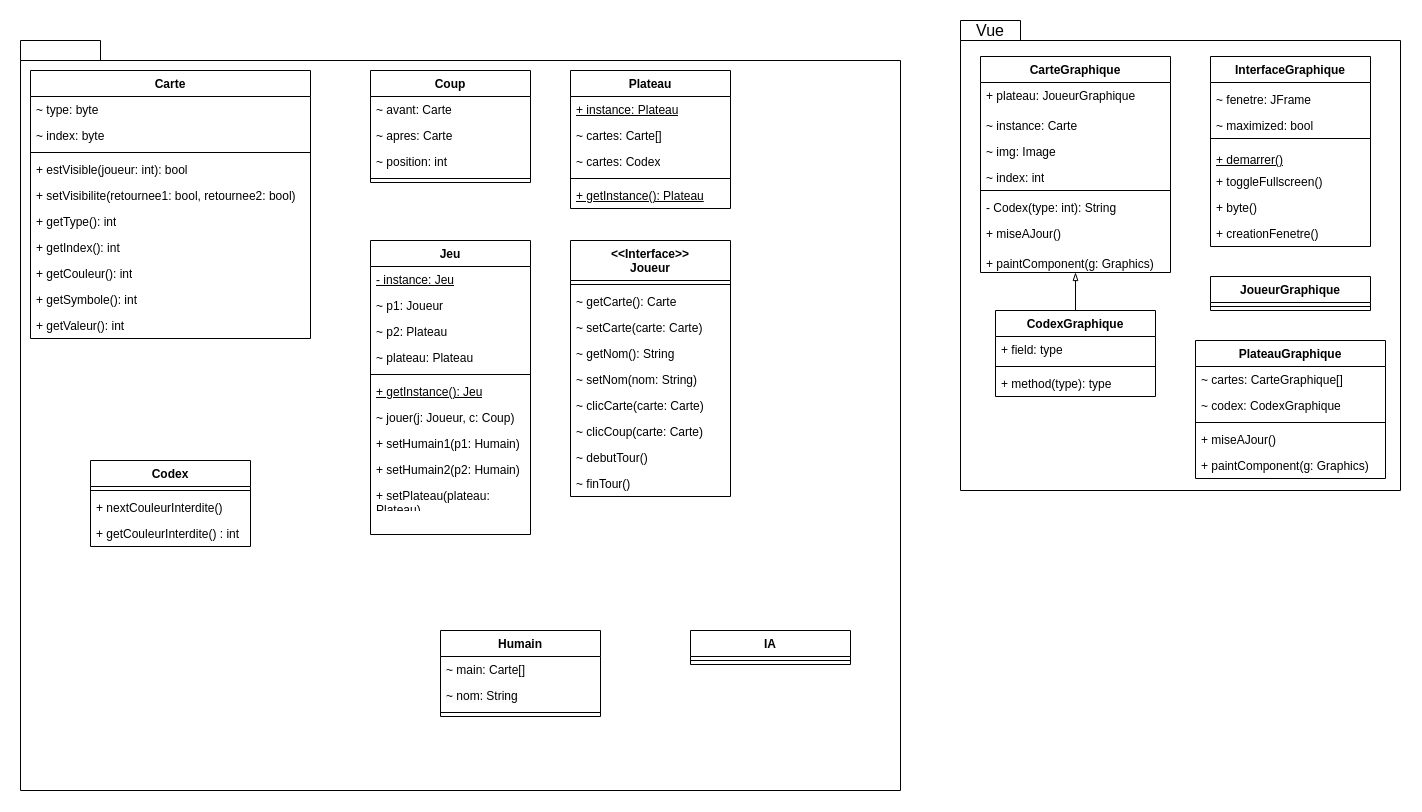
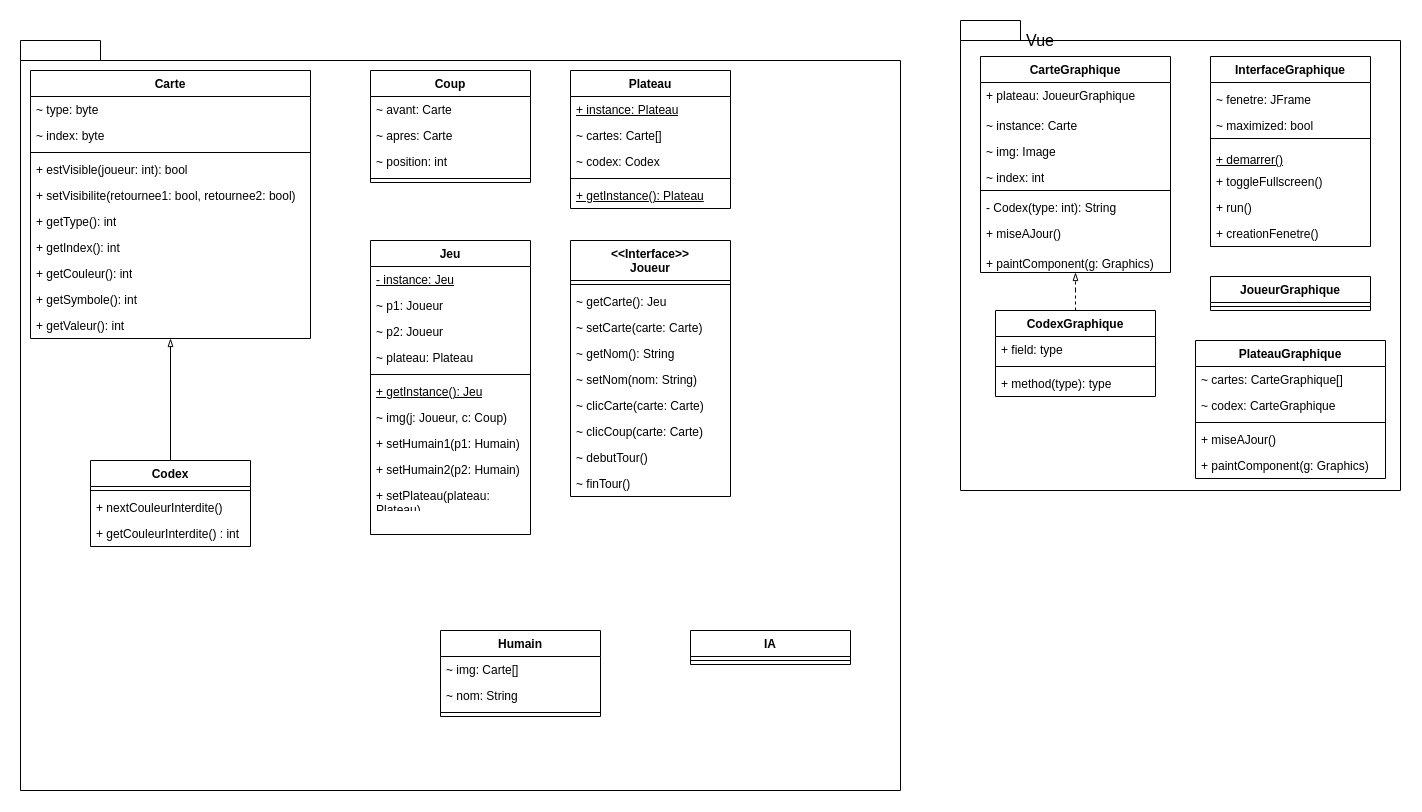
- <mxCell id="4" value="Vue" style="text;html=1;strokeColor=none;fillColor=none;align=center;verticalAlign=middle;whiteSpace=wrap;rounded=0;fontSize=16;movable=1;resizable=1;rotatable=1;deletable=1;editable=1;locked=0;connectable=1;" parent="1" vertex="1"><mxGeometry x="960" y="20" width="60" height="20" as="geometry" /></mxCell>
+ <mxCell id="4" value="Vue" style="text;html=1;strokeColor=none;fillColor=none;align=center;verticalAlign=middle;whiteSpace=wrap;rounded=0;fontSize=16;movable=1;resizable=1;rotatable=1;deletable=1;editable=1;locked=0;connectable=1;" parent="1" vertex="1"><mxGeometry x="1010" y="30" width="60" height="20" as="geometry" /></mxCell>
- <mxCell id="29" value="~ cartes: Codex" style="text;strokeColor=none;fillColor=none;align=left;verticalAlign=top;spacingLeft=4;spacingRight=4;overflow=hidden;rotatable=0;points=[[0,0.5],[1,0.5]];portConstraint=eastwest;whiteSpace=wrap;html=1;fontSize=12;" parent="26" vertex="1"><mxGeometry y="78" width="160" height="26" as="geometry" /></mxCell>
+ <mxCell id="29" value="~ codex: Codex" style="text;strokeColor=none;fillColor=none;align=left;verticalAlign=top;spacingLeft=4;spacingRight=4;overflow=hidden;rotatable=0;points=[[0,0.5],[1,0.5]];portConstraint=eastwest;whiteSpace=wrap;html=1;fontSize=12;" parent="26" vertex="1"><mxGeometry y="78" width="160" height="26" as="geometry" /></mxCell>
- <mxCell id="64" value="+ byte()" style="text;strokeColor=none;fillColor=none;align=left;verticalAlign=top;spacingLeft=4;spacingRight=4;overflow=hidden;rotatable=0;points=[[0,0.5],[1,0.5]];portConstraint=eastwest;whiteSpace=wrap;html=1;fontSize=12;" parent="58" vertex="1"><mxGeometry y="138" width="160" height="26" as="geometry" /></mxCell>
+ <mxCell id="64" value="+ run()" style="text;strokeColor=none;fillColor=none;align=left;verticalAlign=top;spacingLeft=4;spacingRight=4;overflow=hidden;rotatable=0;points=[[0,0.5],[1,0.5]];portConstraint=eastwest;whiteSpace=wrap;html=1;fontSize=12;" parent="58" vertex="1"><mxGeometry y="138" width="160" height="26" as="geometry" /></mxCell>
- <mxCell id="53" style="edgeStyle=orthogonalEdgeStyle;rounded=0;orthogonalLoop=1;jettySize=auto;html=1;exitX=0.5;exitY=0;exitDx=0;exitDy=0;endArrow=blockThin;endFill=0;" parent="1" source="54" target="44" edge="1"><mxGeometry relative="1" as="geometry" /></mxCell>
+ <mxCell id="53" style="edgeStyle=orthogonalEdgeStyle;rounded=0;orthogonalLoop=1;jettySize=auto;html=1;exitX=0.5;exitY=0;exitDx=0;exitDy=0;endArrow=blockThin;endFill=0;dashed=1;" parent="1" source="54" target="44" edge="1"><mxGeometry relative="1" as="geometry" /></mxCell>
- <mxCell id="82" value="~ getCarte(): Carte" style="text;strokeColor=none;fillColor=none;align=left;verticalAlign=top;spacingLeft=4;spacingRight=4;overflow=hidden;rotatable=0;points=[[0,0.5],[1,0.5]];portConstraint=eastwest;whiteSpace=wrap;html=1;fontSize=12;" parent="80" vertex="1"><mxGeometry y="48" width="160" height="26" as="geometry" /></mxCell>
+ <mxCell id="82" value="~ getCarte(): Jeu" style="text;strokeColor=none;fillColor=none;align=left;verticalAlign=top;spacingLeft=4;spacingRight=4;overflow=hidden;rotatable=0;points=[[0,0.5],[1,0.5]];portConstraint=eastwest;whiteSpace=wrap;html=1;fontSize=12;" parent="80" vertex="1"><mxGeometry y="48" width="160" height="26" as="geometry" /></mxCell>
- <mxCell id="35" value="~ p2: Plateau" style="text;strokeColor=none;fillColor=none;align=left;verticalAlign=top;spacingLeft=4;spacingRight=4;overflow=hidden;rotatable=0;points=[[0,0.5],[1,0.5]];portConstraint=eastwest;whiteSpace=wrap;html=1;fontSize=12;" parent="32" vertex="1"><mxGeometry y="78" width="160" height="26" as="geometry" /></mxCell>
+ <mxCell id="35" value="~ p2: Joueur" style="text;strokeColor=none;fillColor=none;align=left;verticalAlign=top;spacingLeft=4;spacingRight=4;overflow=hidden;rotatable=0;points=[[0,0.5],[1,0.5]];portConstraint=eastwest;whiteSpace=wrap;html=1;fontSize=12;" parent="32" vertex="1"><mxGeometry y="78" width="160" height="26" as="geometry" /></mxCell>
+ <mxCell id="16" style="edgeStyle=orthogonalEdgeStyle;rounded=0;orthogonalLoop=1;jettySize=auto;html=1;exitX=0.5;exitY=0;exitDx=0;exitDy=0;endArrow=blockThin;endFill=0;" parent="1" source="17" target="5" edge="1"><mxGeometry relative="1" as="geometry" /></mxCell>
- <mxCell id="70" value="~ codex: CodexGraphique" style="text;strokeColor=none;fillColor=none;align=left;verticalAlign=top;spacingLeft=4;spacingRight=4;overflow=hidden;rotatable=0;points=[[0,0.5],[1,0.5]];portConstraint=eastwest;whiteSpace=wrap;html=1;fontSize=12;" parent="68" vertex="1"><mxGeometry y="52" width="190" height="26" as="geometry" /></mxCell>
+ <mxCell id="70" value="~ codex: CarteGraphique" style="text;strokeColor=none;fillColor=none;align=left;verticalAlign=top;spacingLeft=4;spacingRight=4;overflow=hidden;rotatable=0;points=[[0,0.5],[1,0.5]];portConstraint=eastwest;whiteSpace=wrap;html=1;fontSize=12;" parent="68" vertex="1"><mxGeometry y="52" width="190" height="26" as="geometry" /></mxCell>
- <mxCell id="39" value="~ jouer(j: Joueur, c: Coup)" style="text;strokeColor=none;fillColor=none;align=left;verticalAlign=top;spacingLeft=4;spacingRight=4;overflow=hidden;rotatable=0;points=[[0,0.5],[1,0.5]];portConstraint=eastwest;whiteSpace=wrap;html=1;fontSize=12;" parent="32" vertex="1"><mxGeometry y="164" width="160" height="26" as="geometry" /></mxCell>
+ <mxCell id="39" value="~ img(j: Joueur, c: Coup)" style="text;strokeColor=none;fillColor=none;align=left;verticalAlign=top;spacingLeft=4;spacingRight=4;overflow=hidden;rotatable=0;points=[[0,0.5],[1,0.5]];portConstraint=eastwest;whiteSpace=wrap;html=1;fontSize=12;" parent="32" vertex="1"><mxGeometry y="164" width="160" height="26" as="geometry" /></mxCell>
- <mxCell id="75" value="~ main: Carte[]" style="text;strokeColor=none;fillColor=none;align=left;verticalAlign=top;spacingLeft=4;spacingRight=4;overflow=hidden;rotatable=0;points=[[0,0.5],[1,0.5]];portConstraint=eastwest;whiteSpace=wrap;html=1;fontSize=12;" parent="74" vertex="1"><mxGeometry y="26" width="160" height="26" as="geometry" /></mxCell>
+ <mxCell id="75" value="~ img: Carte[]" style="text;strokeColor=none;fillColor=none;align=left;verticalAlign=top;spacingLeft=4;spacingRight=4;overflow=hidden;rotatable=0;points=[[0,0.5],[1,0.5]];portConstraint=eastwest;whiteSpace=wrap;html=1;fontSize=12;" parent="74" vertex="1"><mxGeometry y="26" width="160" height="26" as="geometry" /></mxCell>
